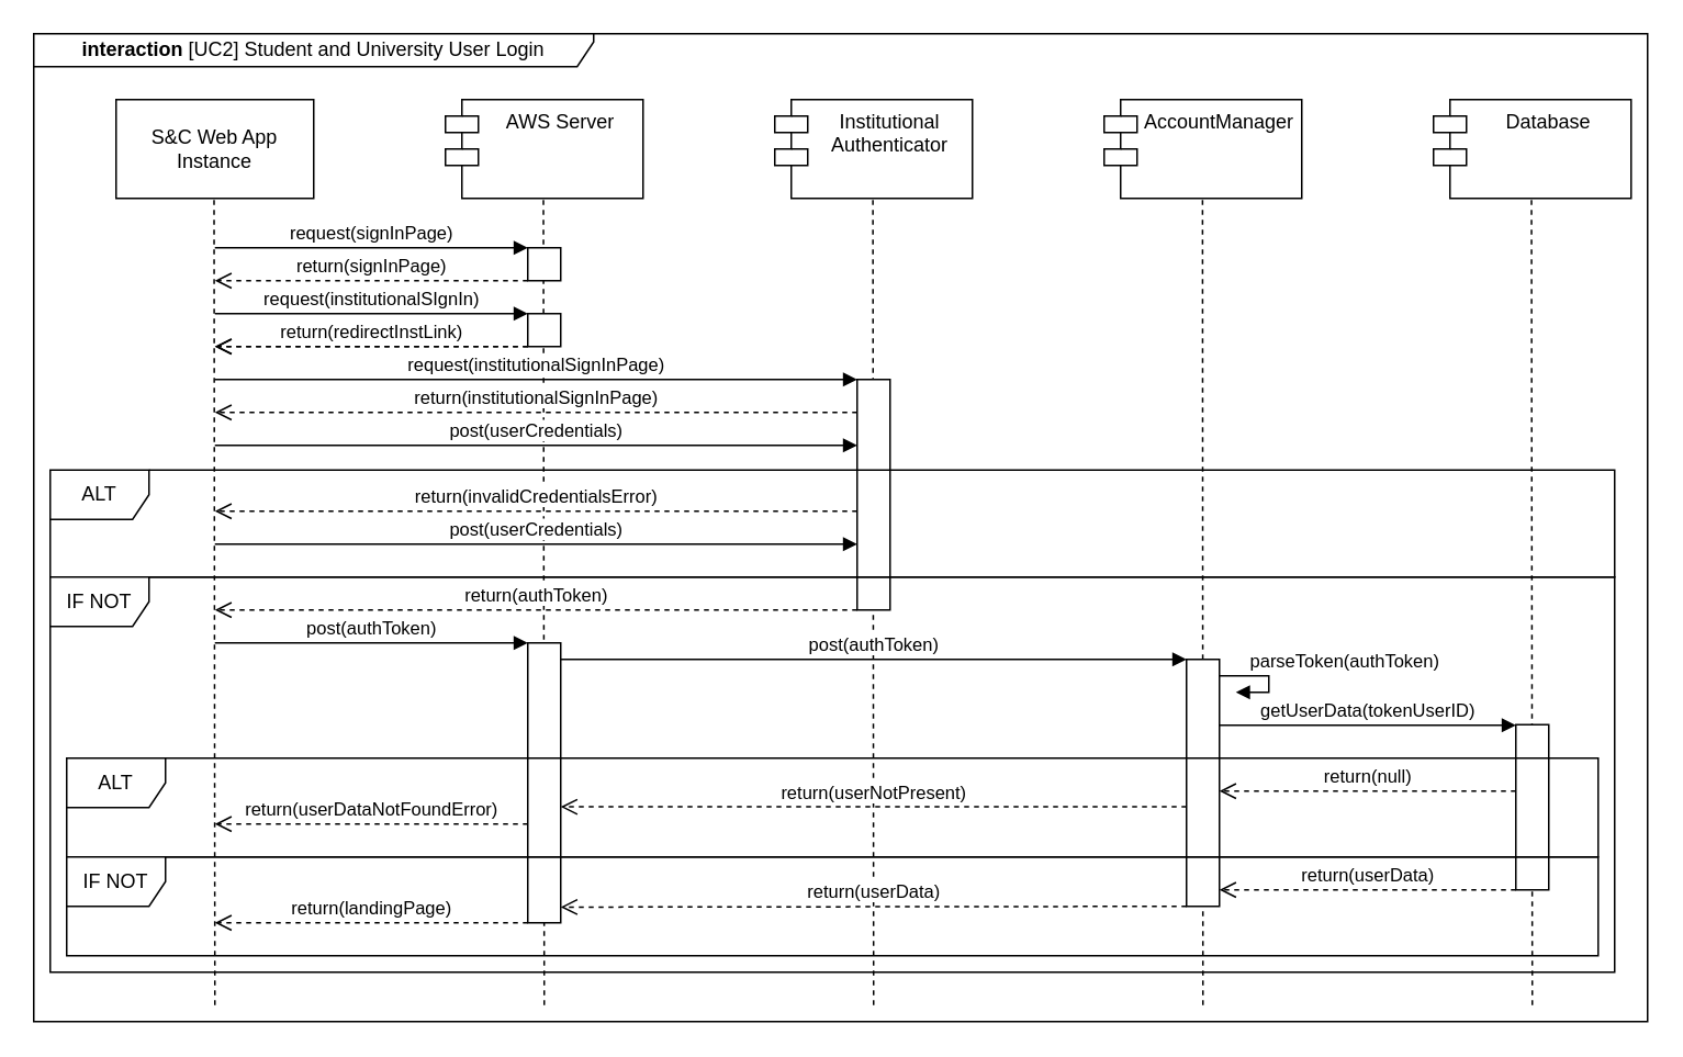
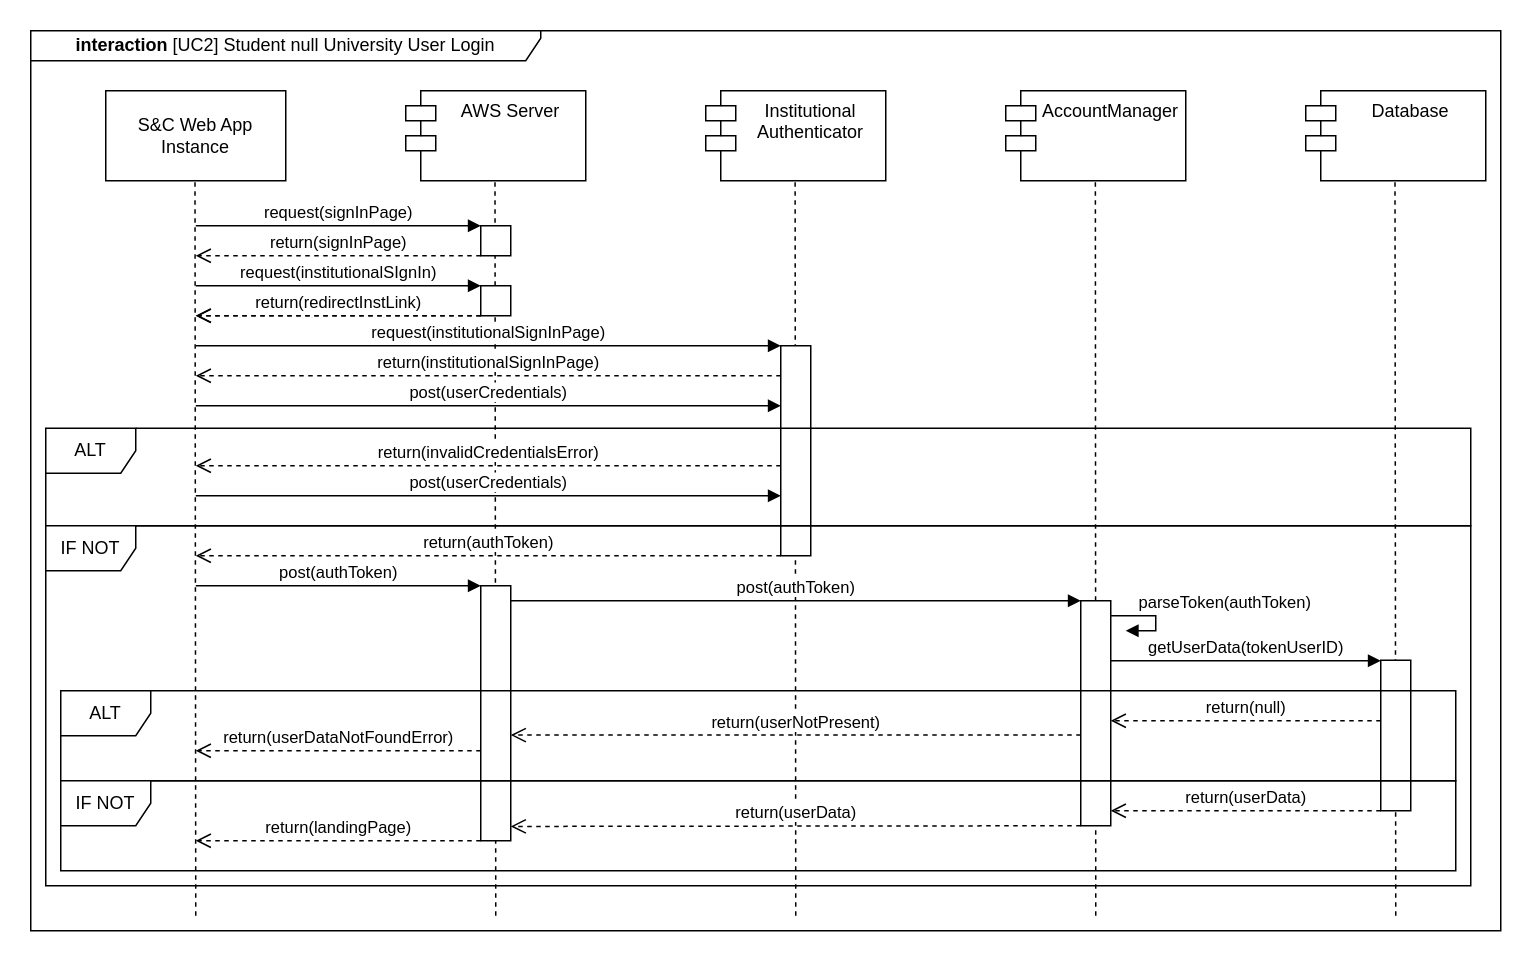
- <mxCell id="41" value="&lt;b&gt;interaction&lt;/b&gt; [UC2] Student and University User Login" style="shape=umlFrame;whiteSpace=wrap;html=1;pointerEvents=0;width=340;height=20;" vertex="1" parent="1"><mxGeometry x="20" width="980" height="600" as="geometry" y="20" /></mxCell>
+ <mxCell id="41" value="&lt;b&gt;interaction&lt;/b&gt; [UC2] Student null University User Login" style="shape=umlFrame;whiteSpace=wrap;html=1;pointerEvents=0;width=340;height=20;" vertex="1" parent="1"><mxGeometry x="20" width="980" height="600" as="geometry" y="20" /></mxCell>
